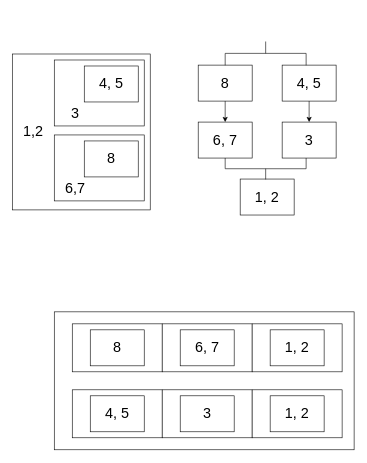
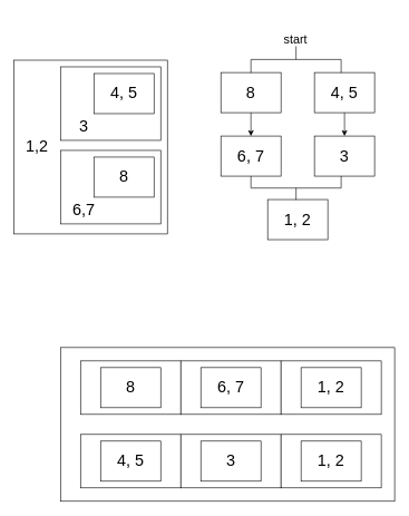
+ <mxCell id="27" value="start" style="text;html=1;strokeColor=none;fillColor=none;align=center;verticalAlign=middle;whiteSpace=wrap;rounded=0;fontSize=18;" vertex="1" parent="1"><mxGeometry x="422" y="47.52" width="40" height="20" as="geometry" /></mxCell>
